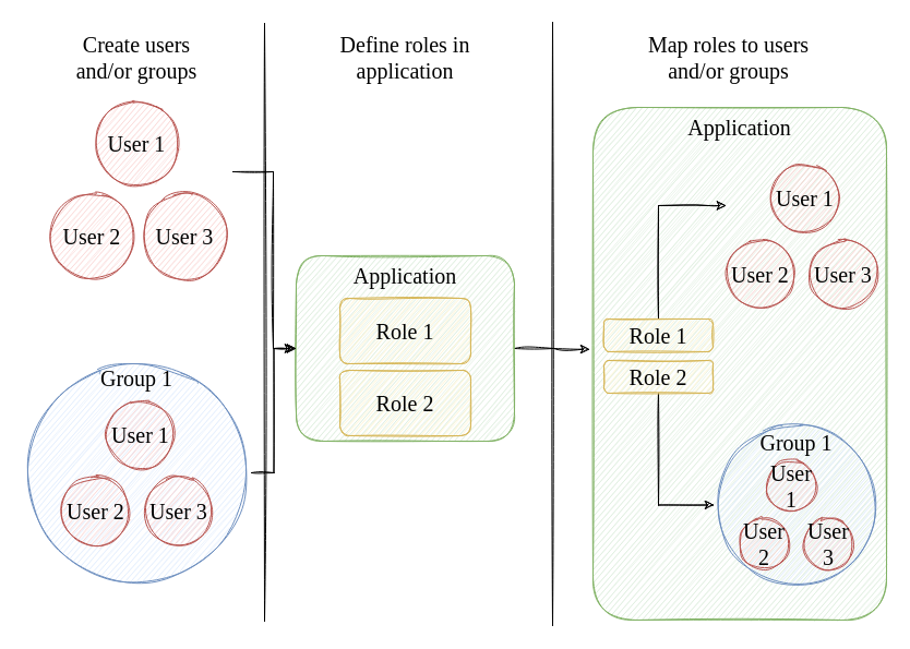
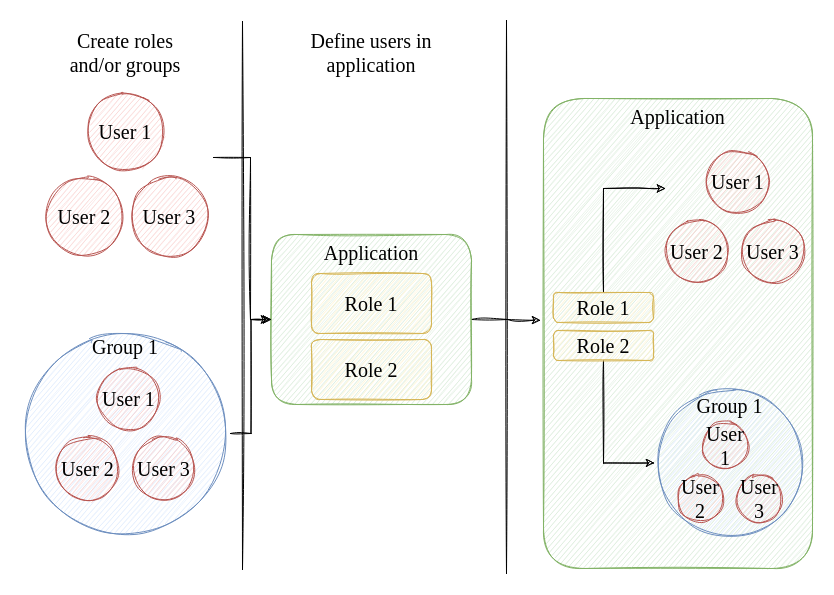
- <mxCell id="18" value="Create users and/or groups" style="text;html=1;strokeColor=none;fillColor=none;align=center;verticalAlign=middle;whiteSpace=wrap;rounded=0;sketch=1;fontFamily=Architects Daughter;fontSource=https%3A%2F%2Ffonts.googleapis.com%2Fcss%3Ffamily%3DArchitects%2BDaughter;fontSize=20;" vertex="1" parent="1"><mxGeometry x="54" y="37" width="142" height="30" as="geometry" /></mxCell>
+ <mxCell id="18" value="Create roles and/or groups" style="text;html=1;strokeColor=none;fillColor=none;align=center;verticalAlign=middle;whiteSpace=wrap;rounded=0;sketch=1;fontFamily=Architects Daughter;fontSource=https%3A%2F%2Ffonts.googleapis.com%2Fcss%3Ffamily%3DArchitects%2BDaughter;fontSize=20;" vertex="1" parent="1"><mxGeometry x="54" y="37" width="142" height="30" as="geometry" /></mxCell>
- <mxCell id="19" value="Define roles in application" style="text;html=1;strokeColor=none;fillColor=none;align=center;verticalAlign=middle;whiteSpace=wrap;rounded=0;sketch=1;fontFamily=Architects Daughter;fontSource=https%3A%2F%2Ffonts.googleapis.com%2Fcss%3Ffamily%3DArchitects%2BDaughter;fontSize=20;" vertex="1" parent="1"><mxGeometry x="300" y="37" width="142" height="30" as="geometry" /></mxCell>
+ <mxCell id="19" value="Define users in application" style="text;html=1;strokeColor=none;fillColor=none;align=center;verticalAlign=middle;whiteSpace=wrap;rounded=0;sketch=1;fontFamily=Architects Daughter;fontSource=https%3A%2F%2Ffonts.googleapis.com%2Fcss%3Ffamily%3DArchitects%2BDaughter;fontSize=20;" vertex="1" parent="1"><mxGeometry x="300" y="37" width="142" height="30" as="geometry" /></mxCell>
- <mxCell id="20" value="Map roles to users and/or groups" style="text;html=1;strokeColor=none;fillColor=none;align=center;verticalAlign=middle;whiteSpace=wrap;rounded=0;sketch=1;fontFamily=Architects Daughter;fontSource=https%3A%2F%2Ffonts.googleapis.com%2Fcss%3Ffamily%3DArchitects%2BDaughter;fontSize=20;" vertex="1" parent="1"><mxGeometry x="573" y="37" width="189" height="30" as="geometry" /></mxCell>
